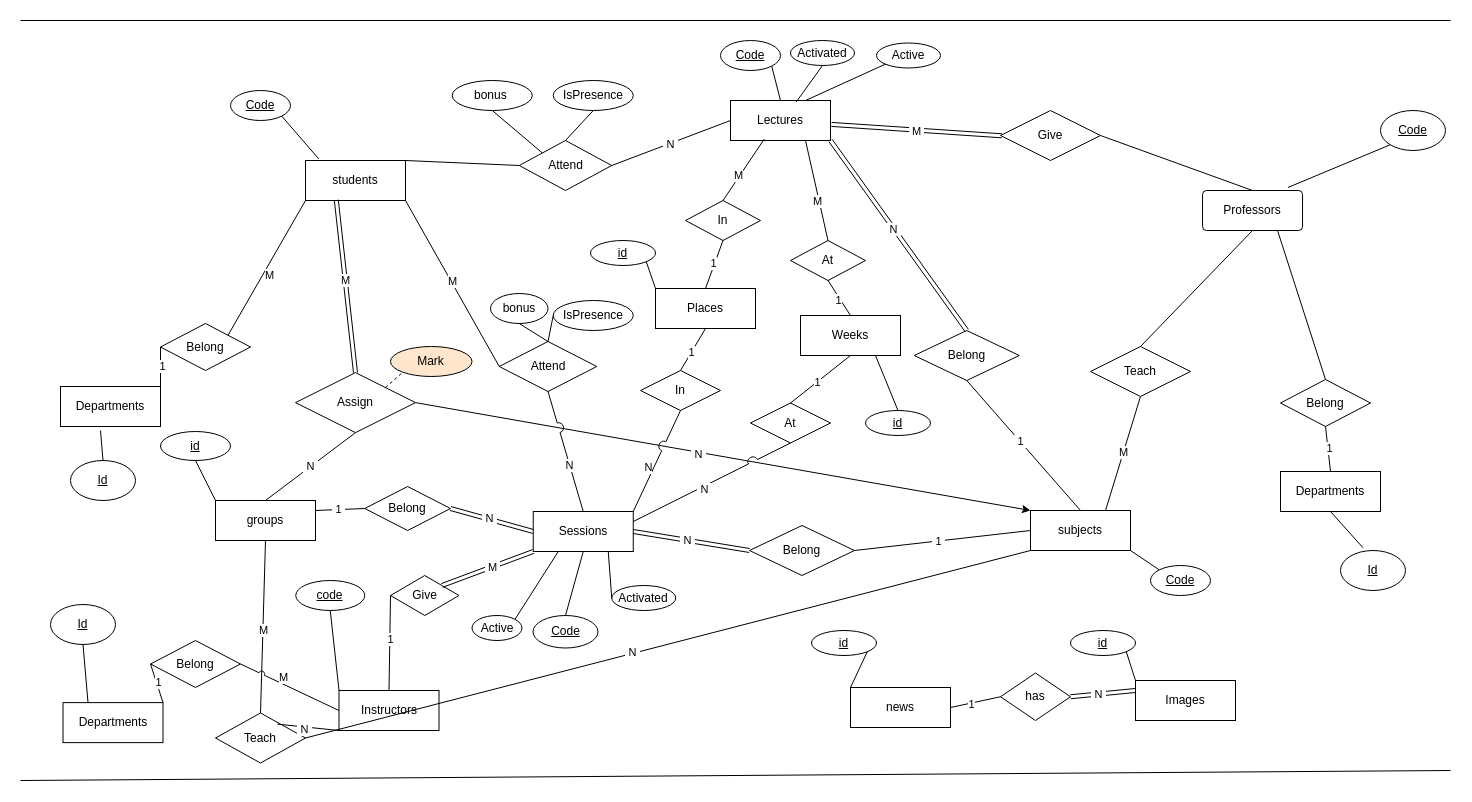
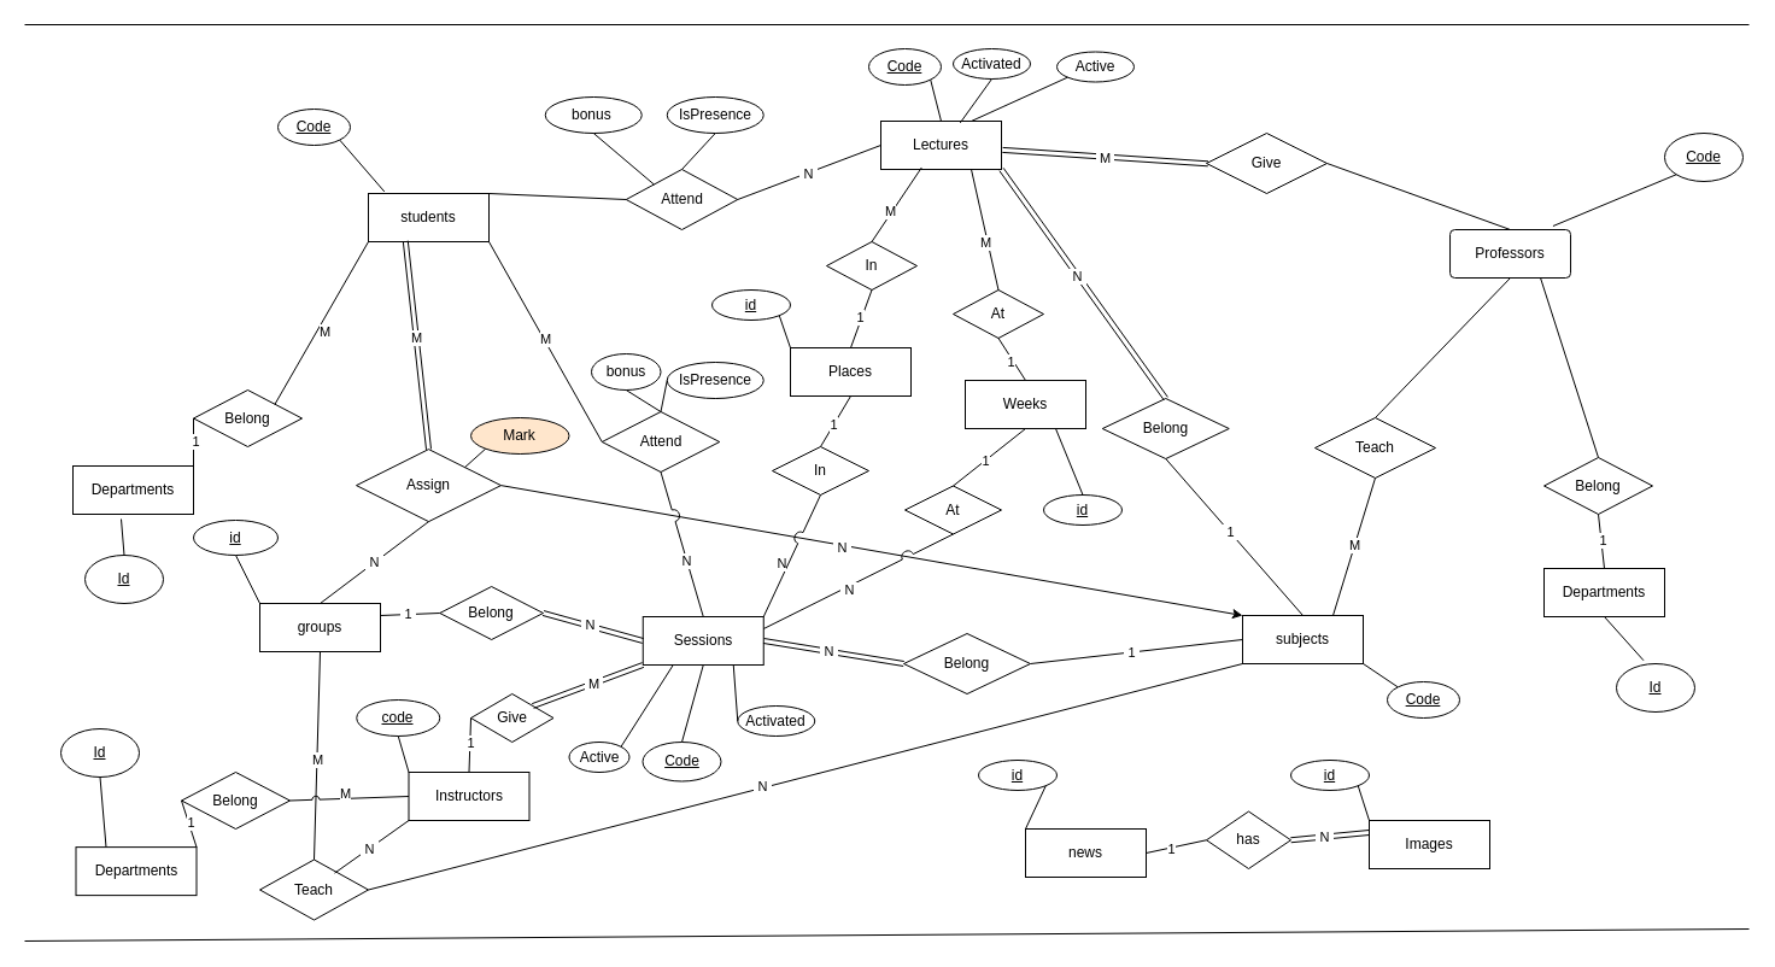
- <mxCell id="82" value="" style="endArrow=none;html=1;rounded=0;exitX=1;exitY=0;exitDx=0;exitDy=0;entryX=0;entryY=1;entryDx=0;entryDy=0;dashed=1;" parent="1" source="8" target="81" edge="1"><mxGeometry relative="1" as="geometry"><mxPoint x="490" y="300" as="sourcePoint" /><mxPoint x="650" y="300" as="targetPoint" /></mxGeometry></mxCell>
+ <mxCell id="82" value="" style="endArrow=none;html=1;rounded=0;exitX=1;exitY=0;exitDx=0;exitDy=0;entryX=0;entryY=1;entryDx=0;entryDy=0;" parent="1" source="8" target="81" edge="1"><mxGeometry relative="1" as="geometry"><mxPoint x="490" y="300" as="sourcePoint" /><mxPoint x="650" y="300" as="targetPoint" /></mxGeometry></mxCell>
- <mxCell id="27" value="Instructors" style="rounded=0;arcSize=10;whiteSpace=wrap;html=1;align=center;" parent="1" vertex="1"><mxGeometry x="338.5" y="690" width="100" height="40" as="geometry" /></mxCell>
+ <mxCell id="27" value="Instructors" style="rounded=0;arcSize=10;whiteSpace=wrap;html=1;align=center;" parent="1" vertex="1"><mxGeometry x="338.5" y="640" width="100" height="40" as="geometry" /></mxCell>
